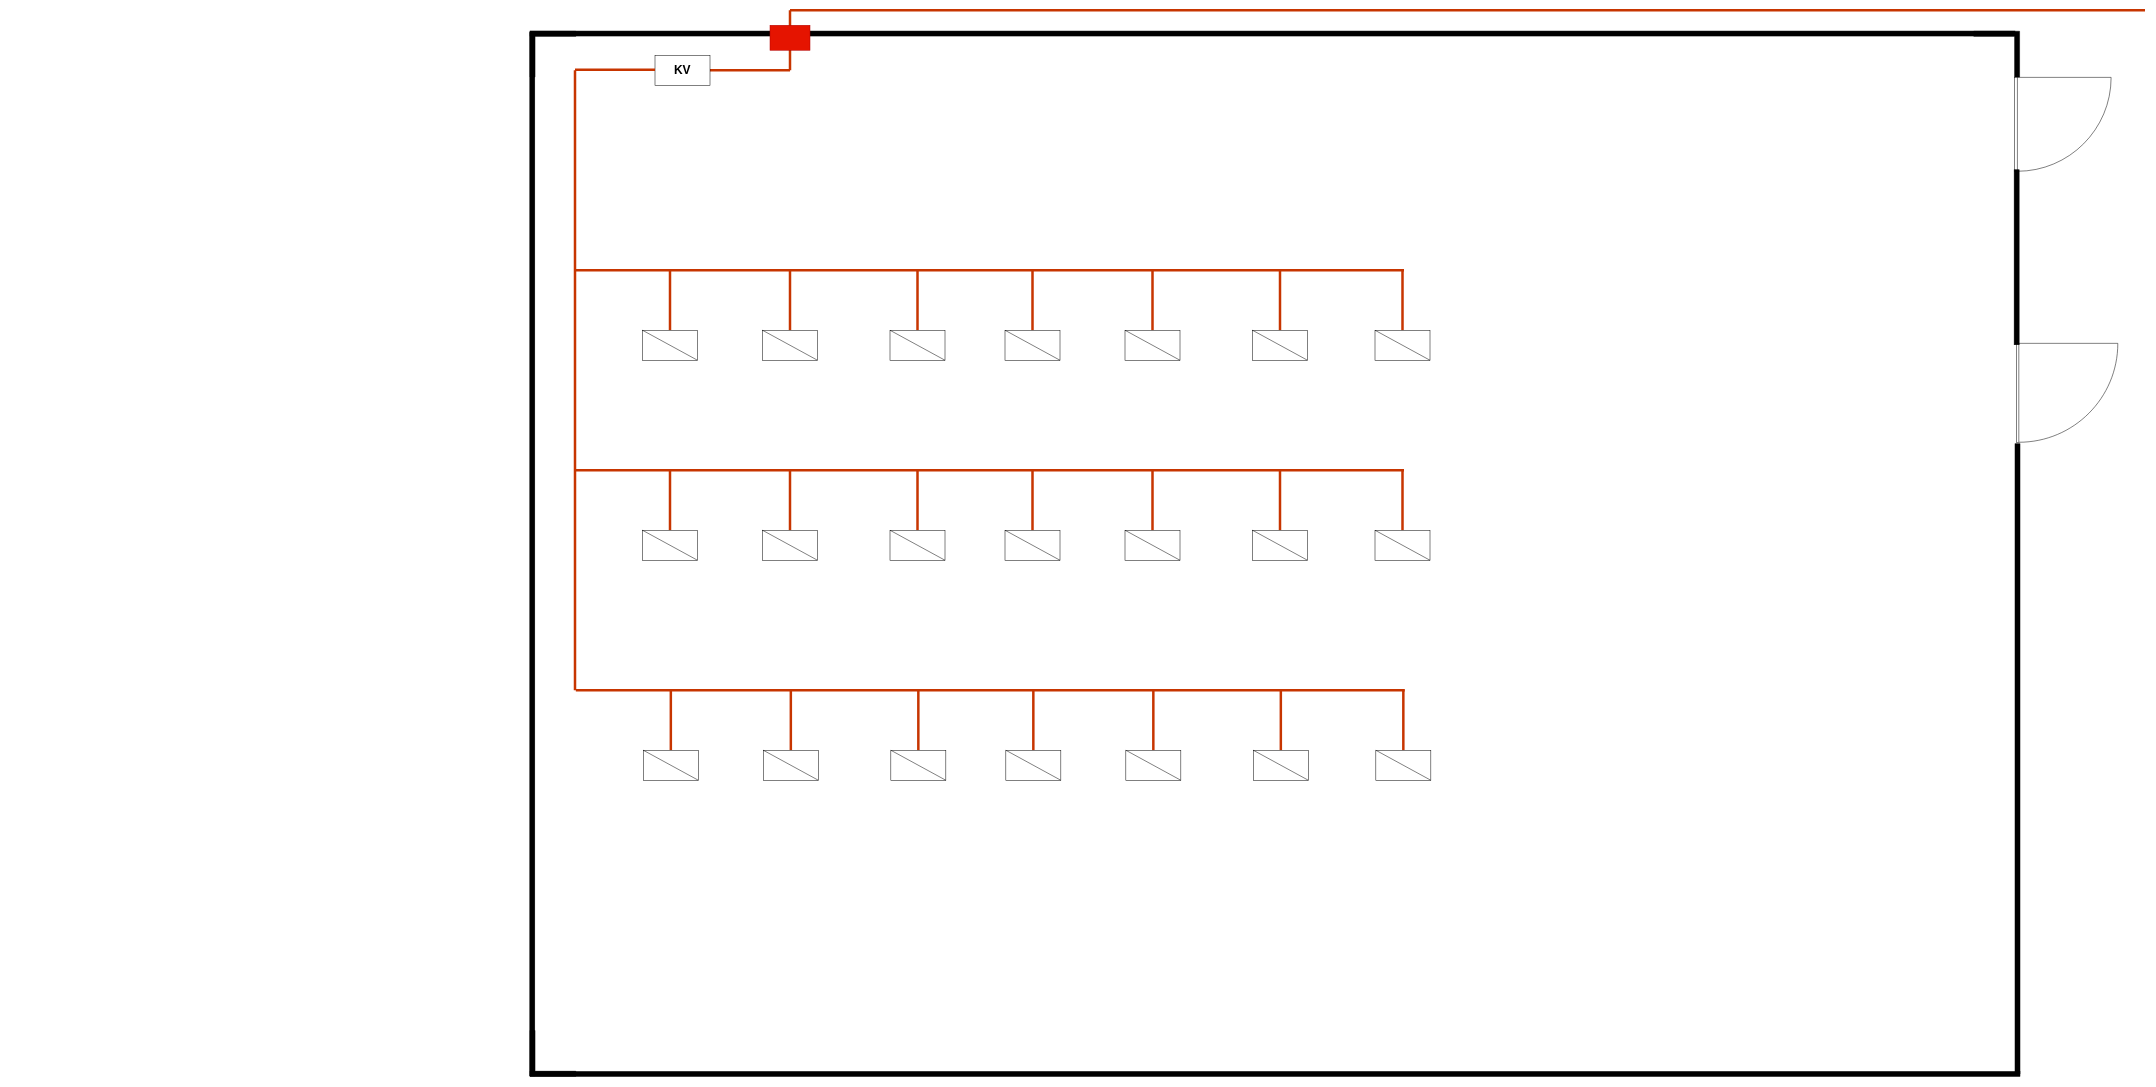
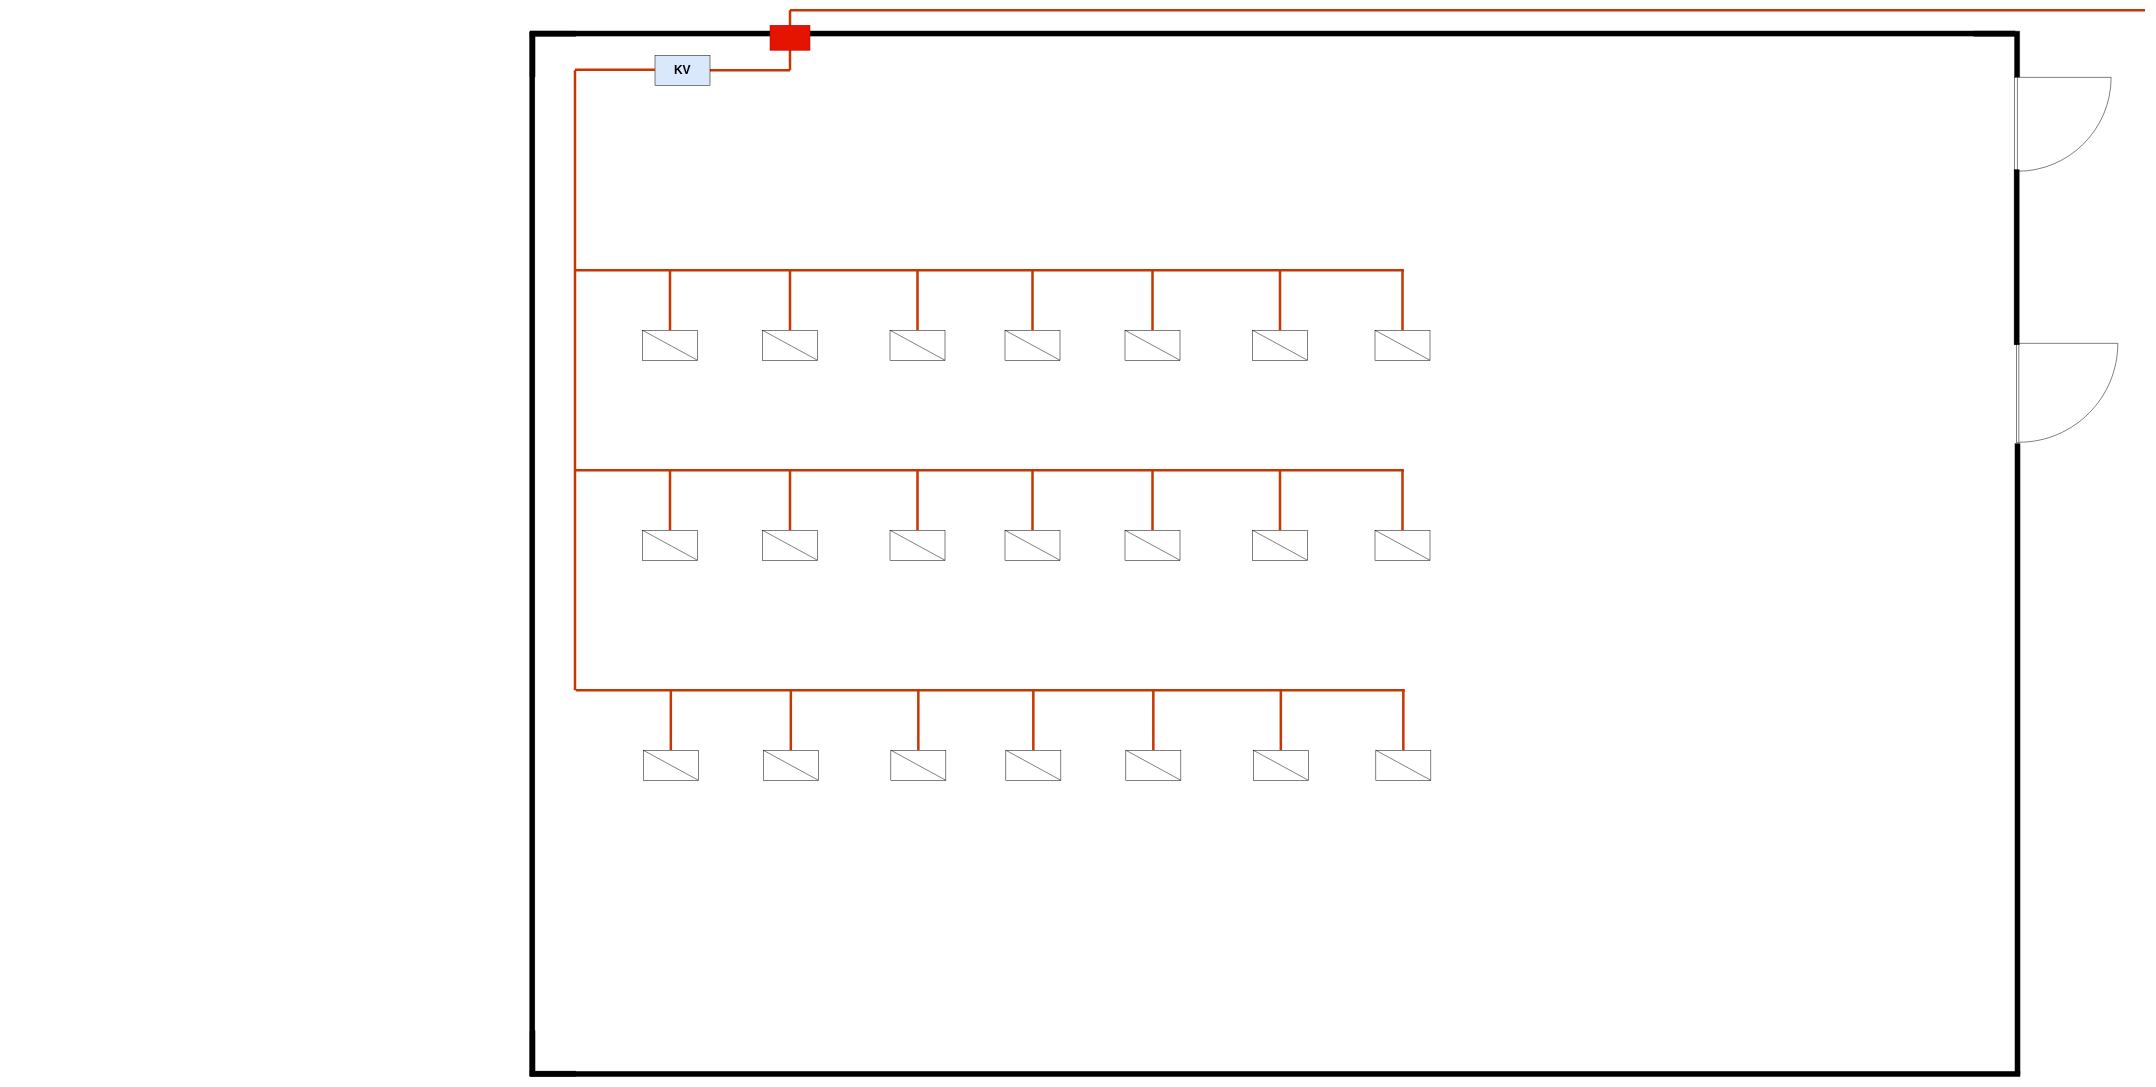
- <mxCell id="16" value="&lt;font style=&quot;font-size: 24px; color: light-dark(rgb(0, 0, 0), rgb(6, 180, 255));&quot;&gt;&lt;b style=&quot;&quot;&gt;KV&lt;/b&gt;&lt;/font&gt;" style="rounded=0;whiteSpace=wrap;html=1;strokeColor=light-dark(#000000,#06B4FF);" vertex="1" parent="1"><mxGeometry x="1309" y="110" width="110" height="60" as="geometry" /></mxCell>
+ <mxCell id="16" value="&lt;font style=&quot;font-size: 24px; color: light-dark(rgb(0, 0, 0), rgb(6, 180, 255));&quot;&gt;&lt;b style=&quot;&quot;&gt;KV&lt;/b&gt;&lt;/font&gt;" style="rounded=0;whiteSpace=wrap;html=1;strokeColor=light-dark(#000000,#06B4FF);fillColor=#dae8fc;" vertex="1" parent="1"><mxGeometry x="1309" y="110" width="110" height="60" as="geometry" /></mxCell>
